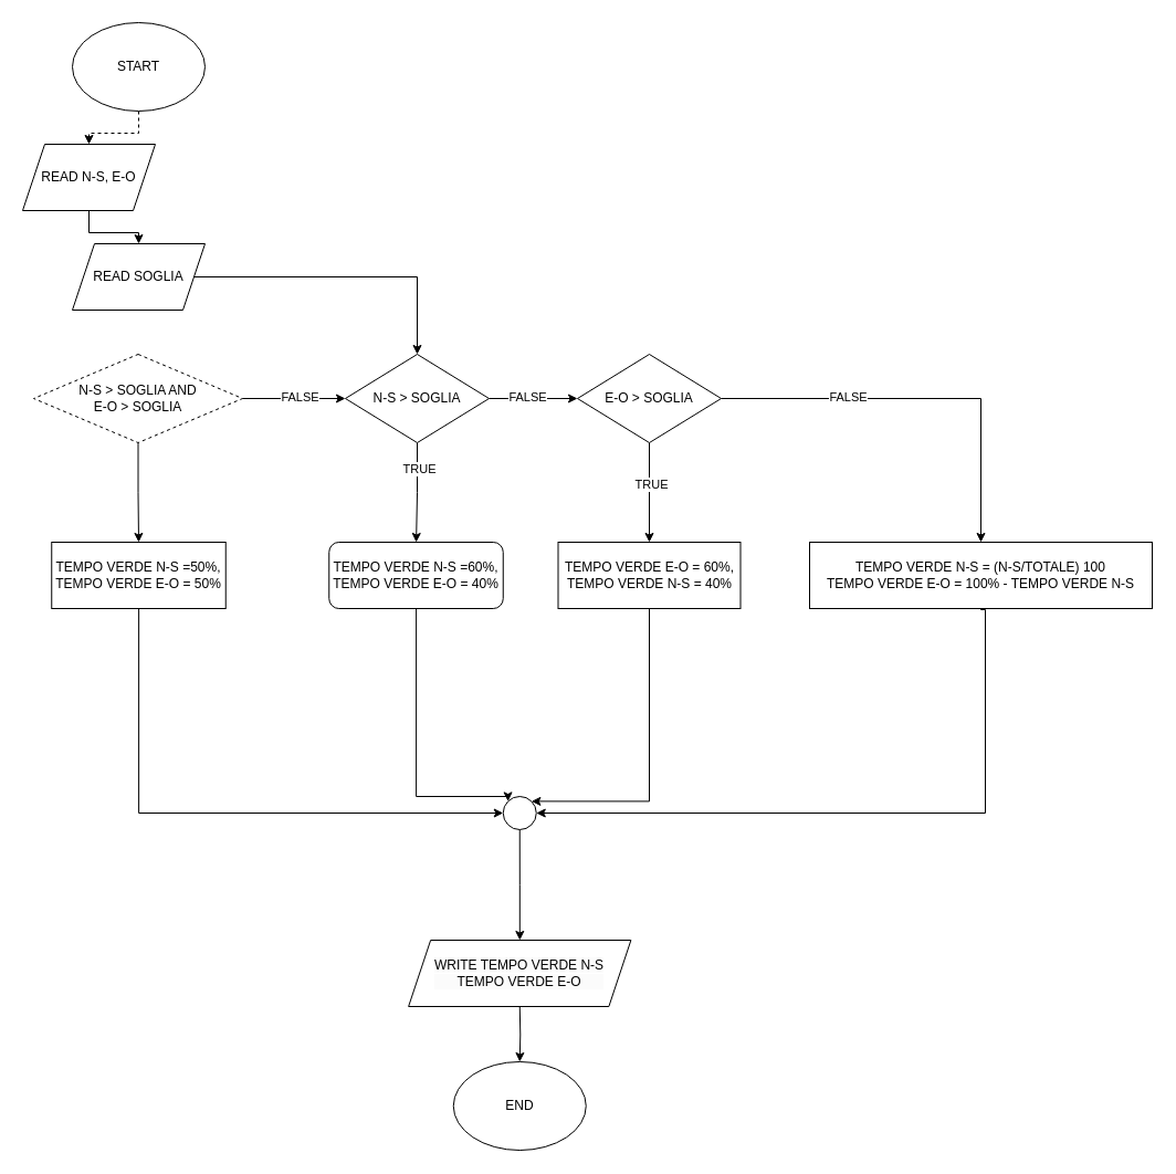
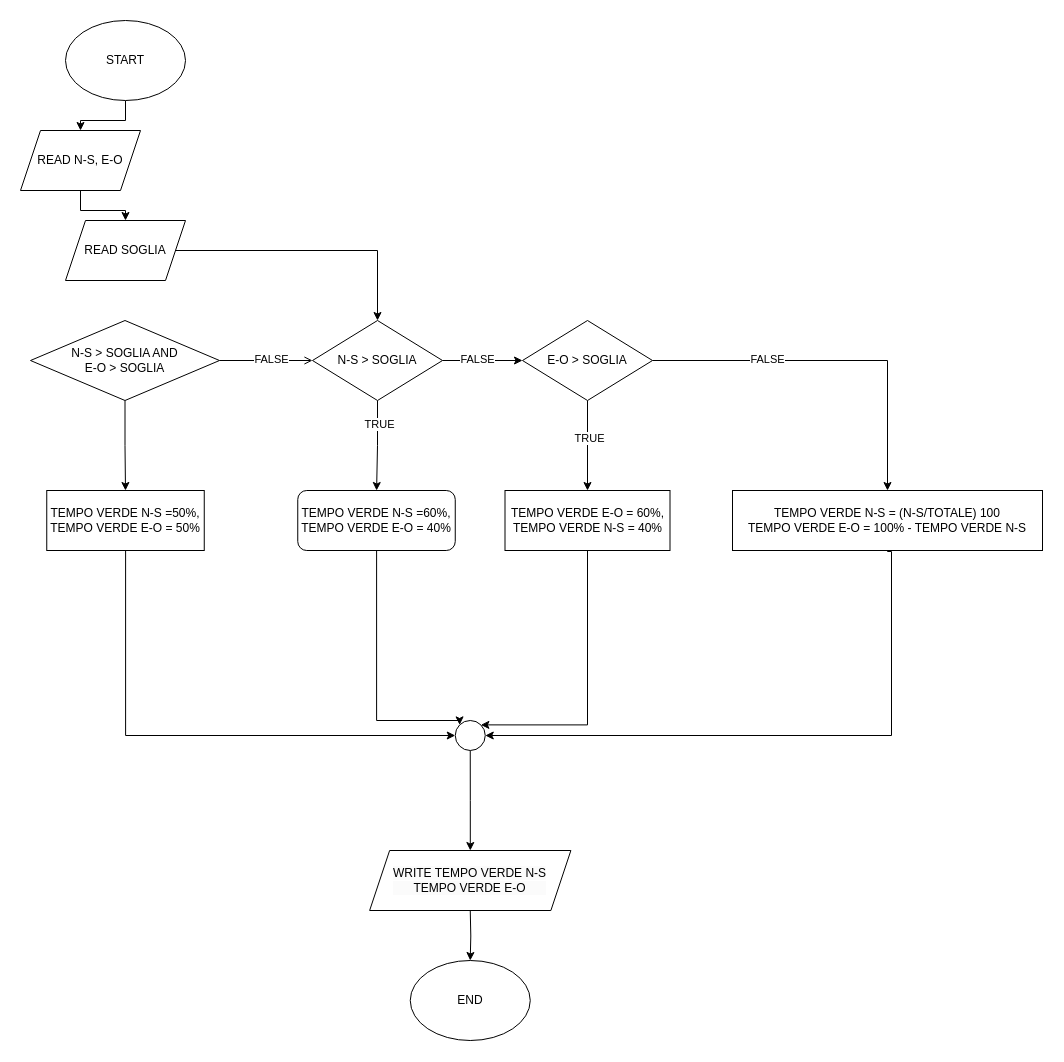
- <mxCell id="2" value="" style="edgeStyle=orthogonalEdgeStyle;rounded=0;orthogonalLoop=1;jettySize=auto;html=1;dashed=1;" edge="1" parent="1" source="3" target="5"><mxGeometry relative="1" as="geometry" /></mxCell>
+ <mxCell id="2" value="" style="edgeStyle=orthogonalEdgeStyle;rounded=0;orthogonalLoop=1;jettySize=auto;html=1;" edge="1" parent="1" source="3" target="5"><mxGeometry relative="1" as="geometry" /></mxCell>
- <mxCell id="28" value="N-S &amp;gt; SOGLIA AND&lt;div&gt;E-O &amp;gt; SOGLIA&lt;/div&gt;" style="rhombus;whiteSpace=wrap;html=1;dashed=1;" vertex="1" parent="1"><mxGeometry x="30" y="320" width="189" height="80" as="geometry" /></mxCell>
+ <mxCell id="28" value="N-S &amp;gt; SOGLIA AND&lt;div&gt;E-O &amp;gt; SOGLIA&lt;/div&gt;" style="rhombus;whiteSpace=wrap;html=1;" vertex="1" parent="1"><mxGeometry x="30" y="320" width="189" height="80" as="geometry" /></mxCell>
- <mxCell id="25" style="edgeStyle=orthogonalEdgeStyle;rounded=0;orthogonalLoop=1;jettySize=auto;html=1;exitX=1;exitY=0.5;exitDx=0;exitDy=0;entryX=0;entryY=0.5;entryDx=0;entryDy=0;" edge="1" parent="1" source="28" target="10"><mxGeometry relative="1" as="geometry"><mxPoint x="271" y="360" as="sourcePoint" /></mxGeometry></mxCell>
+ <mxCell id="25" style="edgeStyle=orthogonalEdgeStyle;rounded=0;orthogonalLoop=1;jettySize=auto;html=1;exitX=1;exitY=0.5;exitDx=0;exitDy=0;entryX=0;entryY=0.5;entryDx=0;entryDy=0;endArrow=open;" edge="1" parent="1" source="28" target="10"><mxGeometry relative="1" as="geometry"><mxPoint x="271" y="360" as="sourcePoint" /></mxGeometry></mxCell>
